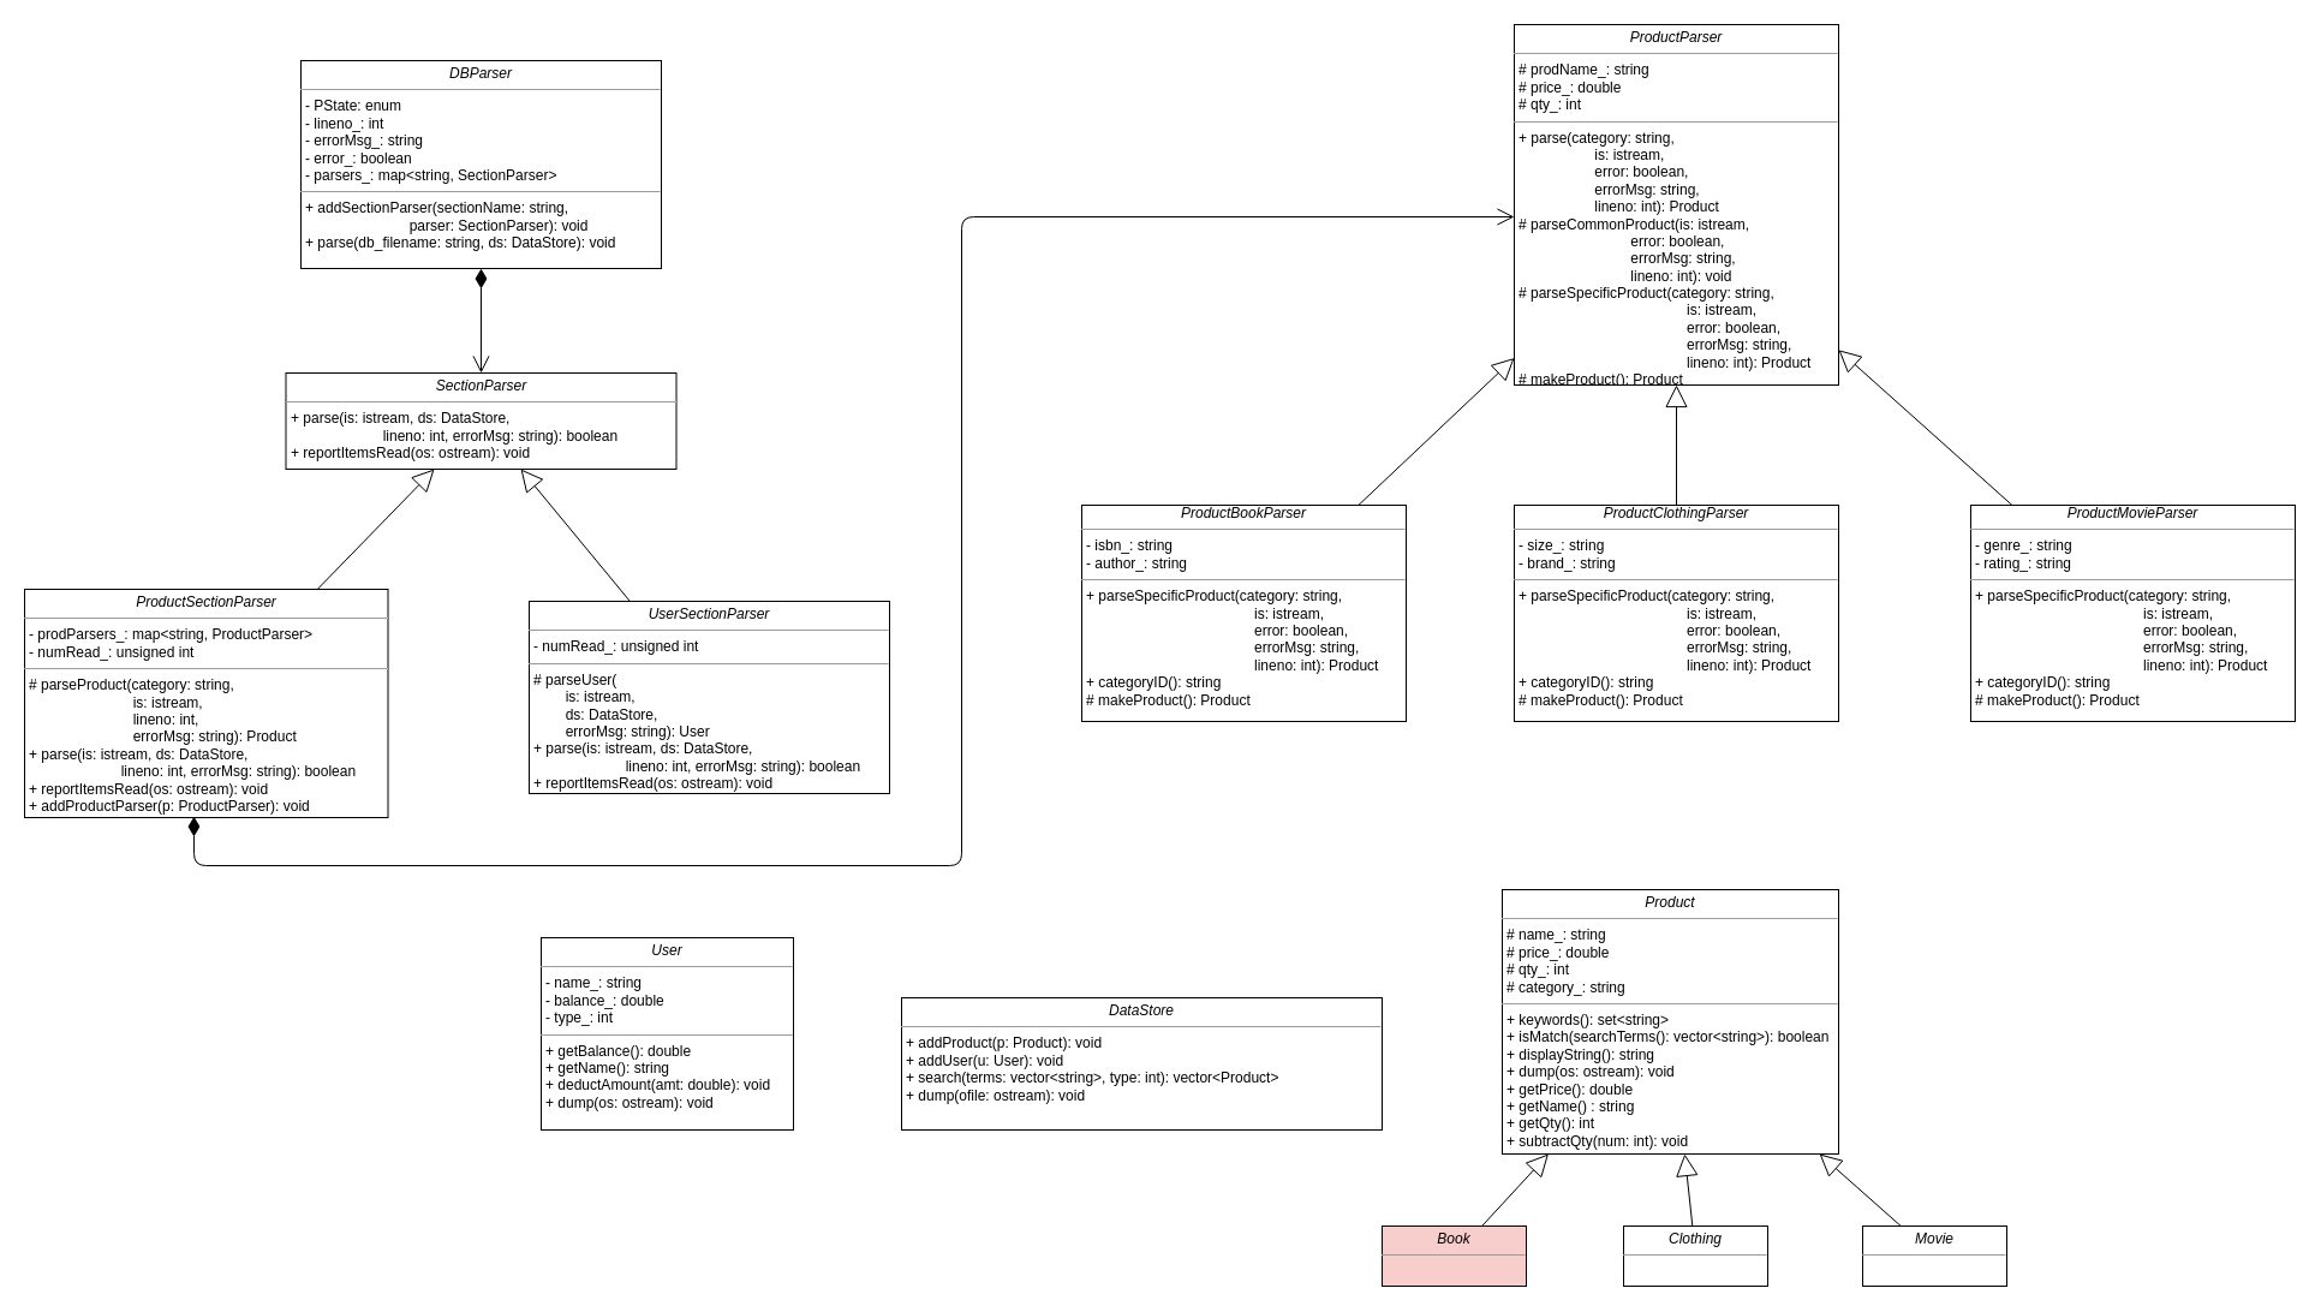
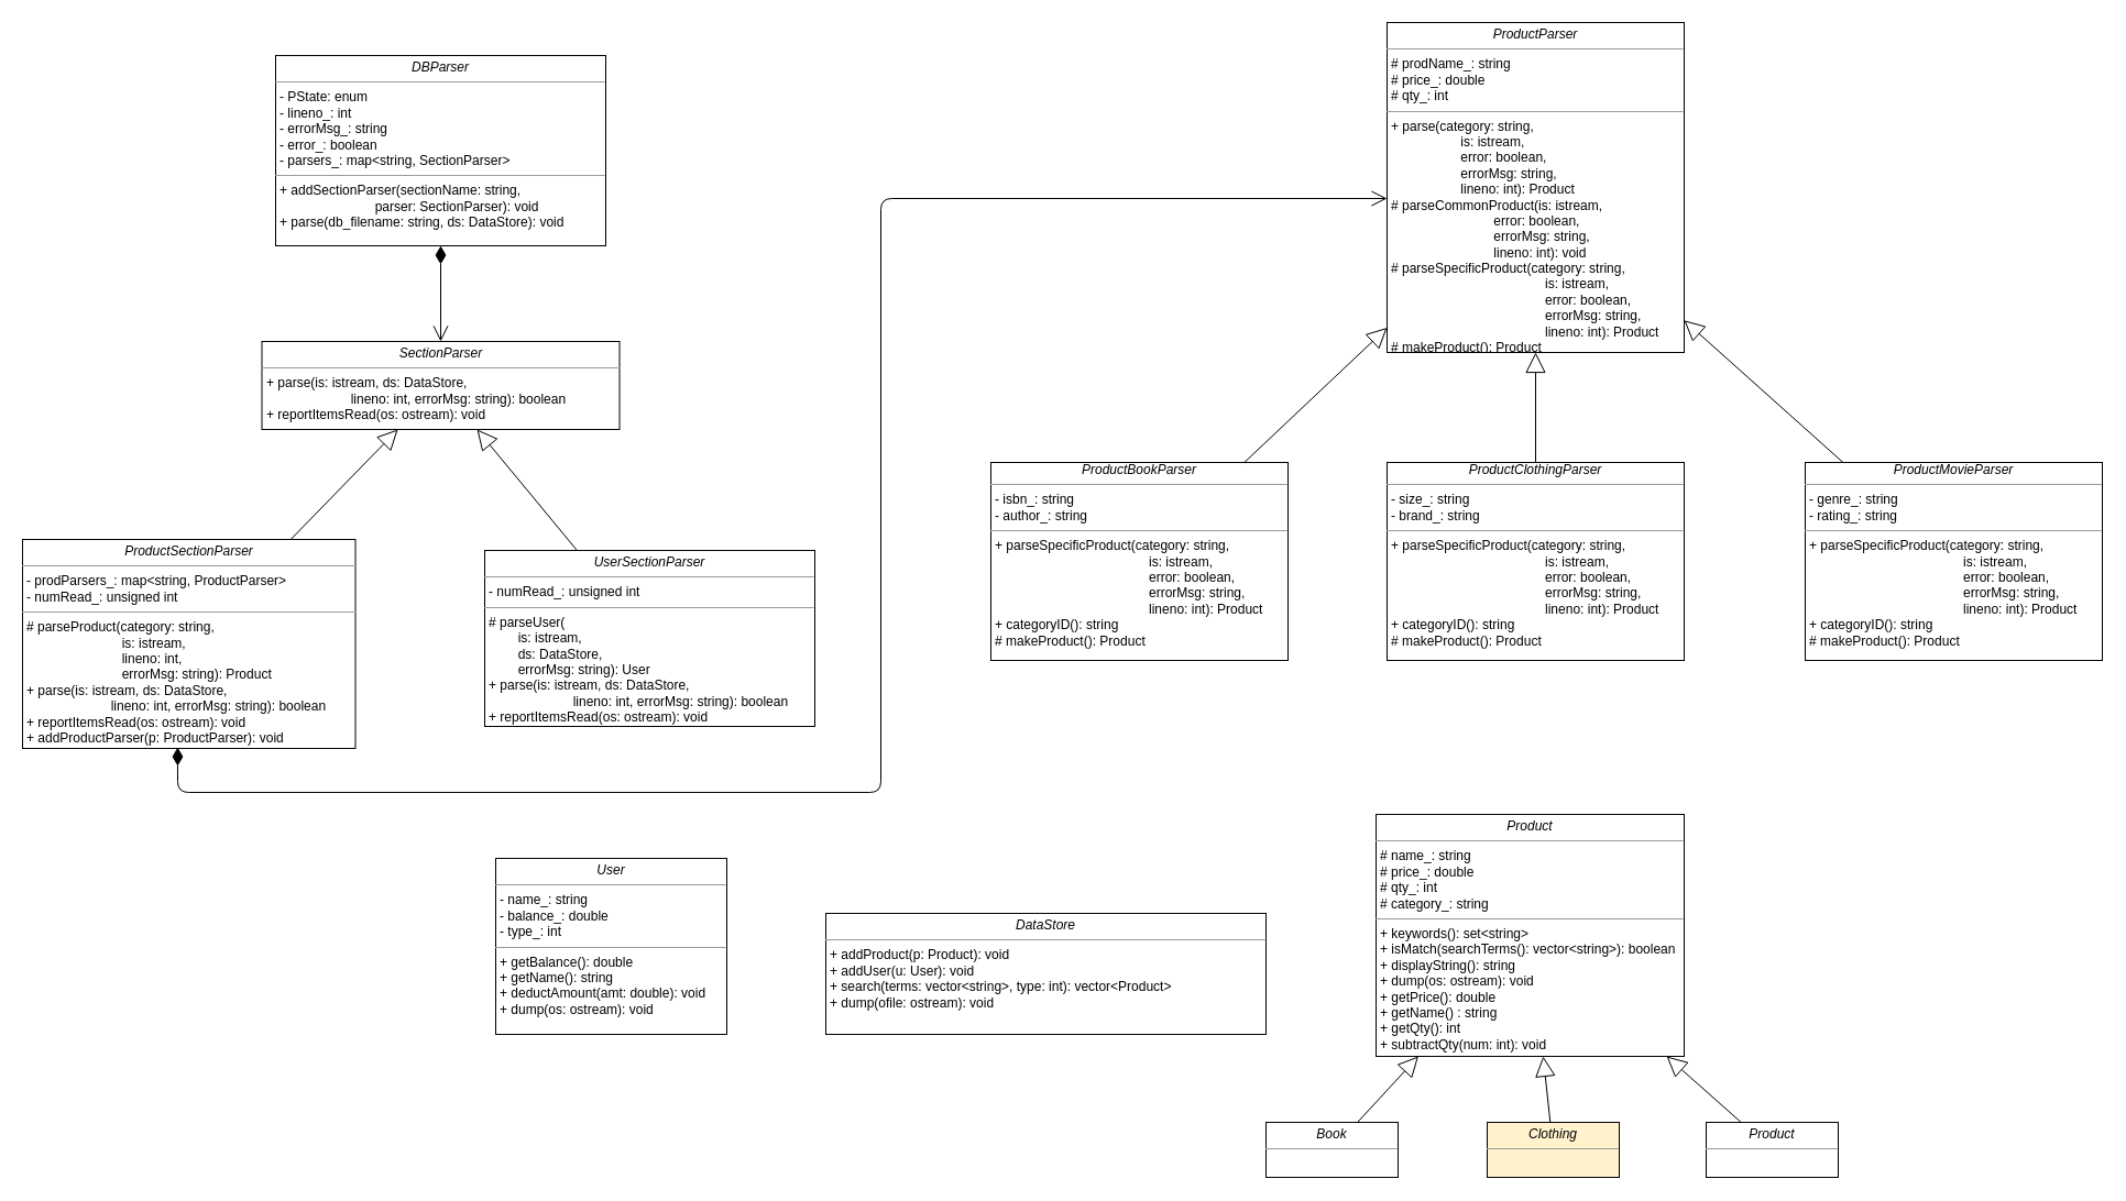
- <mxCell id="22" value="&lt;p style=&quot;margin: 0px ; margin-top: 4px ; text-align: center&quot;&gt;&lt;i&gt;Movie&lt;/i&gt;&lt;/p&gt;&lt;hr size=&quot;1&quot;&gt;&lt;p style=&quot;margin: 0px ; margin-left: 4px&quot;&gt;&lt;br&gt;&lt;/p&gt;&lt;p style=&quot;margin: 0px ; margin-left: 4px&quot;&gt;&lt;br&gt;&lt;/p&gt;" style="verticalAlign=top;align=left;overflow=fill;fontSize=12;fontFamily=Helvetica;html=1;rounded=0;shadow=0;comic=0;labelBackgroundColor=none;strokeWidth=1" vertex="1" parent="1"><mxGeometry x="1550" y="1020" width="120" height="50" as="geometry" /></mxCell>
+ <mxCell id="22" value="&lt;p style=&quot;margin: 0px ; margin-top: 4px ; text-align: center&quot;&gt;&lt;i&gt;Product&lt;/i&gt;&lt;/p&gt;&lt;hr size=&quot;1&quot;&gt;&lt;p style=&quot;margin: 0px ; margin-left: 4px&quot;&gt;&lt;br&gt;&lt;/p&gt;&lt;p style=&quot;margin: 0px ; margin-left: 4px&quot;&gt;&lt;br&gt;&lt;/p&gt;" style="verticalAlign=top;align=left;overflow=fill;fontSize=12;fontFamily=Helvetica;html=1;rounded=0;shadow=0;comic=0;labelBackgroundColor=none;strokeWidth=1" vertex="1" parent="1"><mxGeometry x="1550" y="1020" width="120" height="50" as="geometry" /></mxCell>
- <mxCell id="21" value="&lt;p style=&quot;margin: 0px ; margin-top: 4px ; text-align: center&quot;&gt;&lt;i&gt;Book&lt;/i&gt;&lt;/p&gt;&lt;hr size=&quot;1&quot;&gt;&lt;p style=&quot;margin: 0px ; margin-left: 4px&quot;&gt;&lt;br&gt;&lt;/p&gt;&lt;p style=&quot;margin: 0px ; margin-left: 4px&quot;&gt;&lt;br&gt;&lt;/p&gt;" style="verticalAlign=top;align=left;overflow=fill;fontSize=12;fontFamily=Helvetica;html=1;rounded=0;shadow=0;comic=0;labelBackgroundColor=none;strokeWidth=1;fillColor=#f8cecc;" vertex="1" parent="1"><mxGeometry x="1150" y="1020" width="120" height="50" as="geometry" /></mxCell>
+ <mxCell id="21" value="&lt;p style=&quot;margin: 0px ; margin-top: 4px ; text-align: center&quot;&gt;&lt;i&gt;Book&lt;/i&gt;&lt;/p&gt;&lt;hr size=&quot;1&quot;&gt;&lt;p style=&quot;margin: 0px ; margin-left: 4px&quot;&gt;&lt;br&gt;&lt;/p&gt;&lt;p style=&quot;margin: 0px ; margin-left: 4px&quot;&gt;&lt;br&gt;&lt;/p&gt;" style="verticalAlign=top;align=left;overflow=fill;fontSize=12;fontFamily=Helvetica;html=1;rounded=0;shadow=0;comic=0;labelBackgroundColor=none;strokeWidth=1" vertex="1" parent="1"><mxGeometry x="1150" y="1020" width="120" height="50" as="geometry" /></mxCell>
- <mxCell id="20" value="&lt;p style=&quot;margin: 0px ; margin-top: 4px ; text-align: center&quot;&gt;&lt;i&gt;Clothing&lt;/i&gt;&lt;/p&gt;&lt;hr size=&quot;1&quot;&gt;&lt;p style=&quot;margin: 0px ; margin-left: 4px&quot;&gt;&lt;br&gt;&lt;/p&gt;&lt;p style=&quot;margin: 0px ; margin-left: 4px&quot;&gt;&lt;br&gt;&lt;/p&gt;" style="verticalAlign=top;align=left;overflow=fill;fontSize=12;fontFamily=Helvetica;html=1;rounded=0;shadow=0;comic=0;labelBackgroundColor=none;strokeWidth=1" vertex="1" parent="1"><mxGeometry x="1351" y="1020" width="120" height="50" as="geometry" /></mxCell>
+ <mxCell id="20" value="&lt;p style=&quot;margin: 0px ; margin-top: 4px ; text-align: center&quot;&gt;&lt;i&gt;Clothing&lt;/i&gt;&lt;/p&gt;&lt;hr size=&quot;1&quot;&gt;&lt;p style=&quot;margin: 0px ; margin-left: 4px&quot;&gt;&lt;br&gt;&lt;/p&gt;&lt;p style=&quot;margin: 0px ; margin-left: 4px&quot;&gt;&lt;br&gt;&lt;/p&gt;" style="verticalAlign=top;align=left;overflow=fill;fontSize=12;fontFamily=Helvetica;html=1;rounded=0;shadow=0;comic=0;labelBackgroundColor=none;strokeWidth=1;fillColor=#fff2cc;" vertex="1" parent="1"><mxGeometry x="1351" y="1020" width="120" height="50" as="geometry" /></mxCell>
